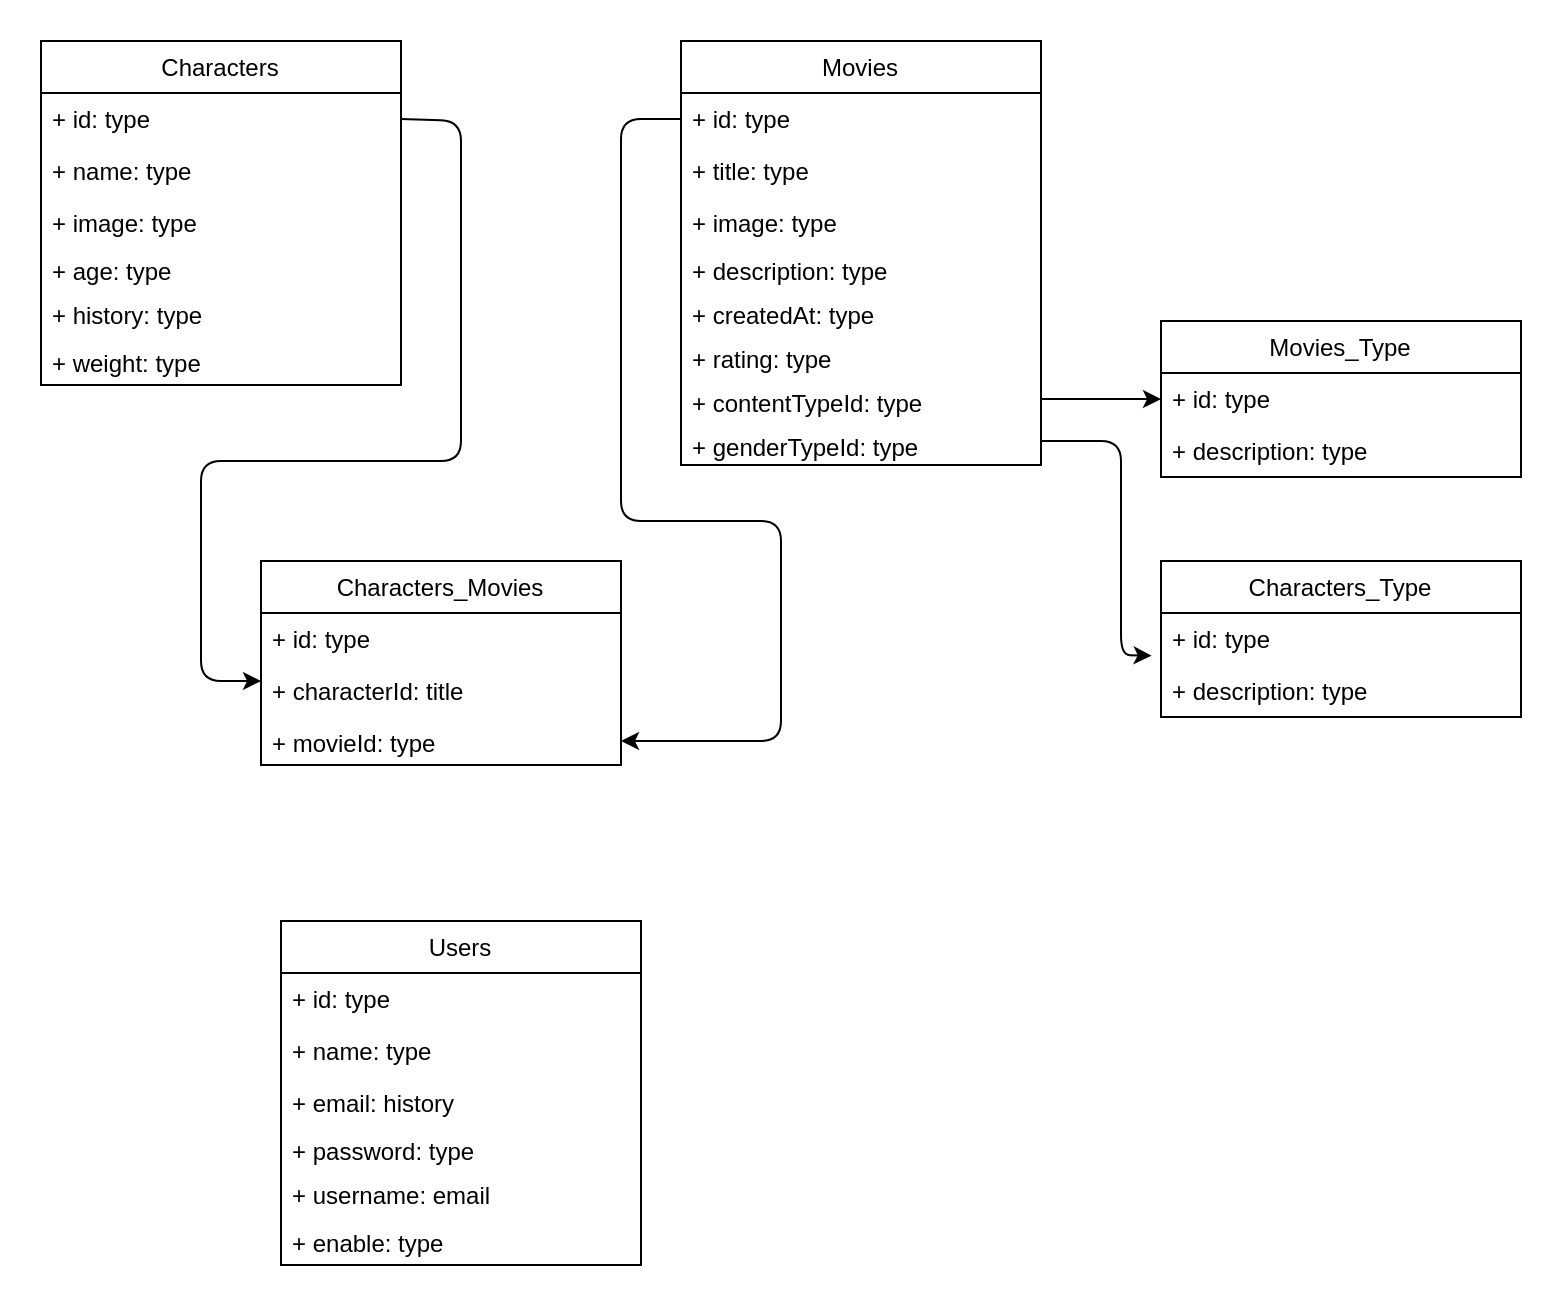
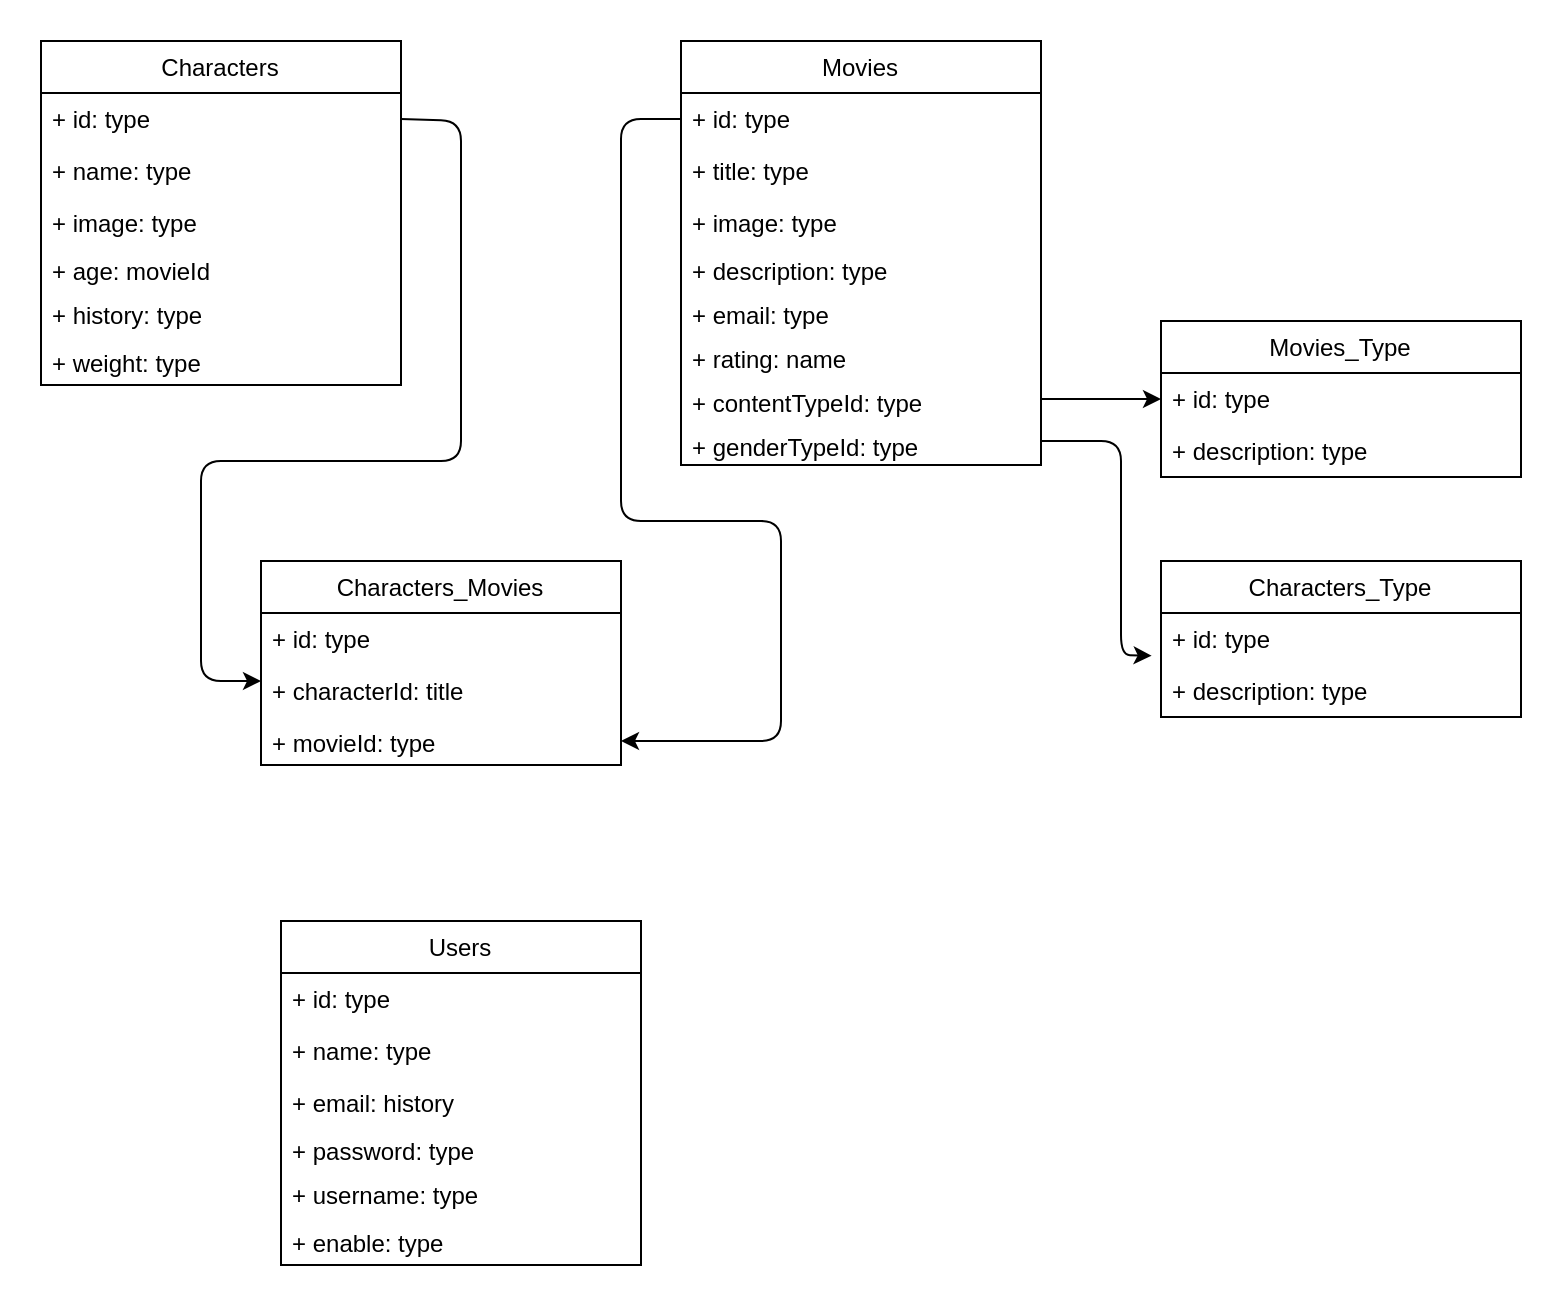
- <mxCell id="13" value="+ age: type" style="text;strokeColor=none;fillColor=none;align=left;verticalAlign=top;spacingLeft=4;spacingRight=4;overflow=hidden;rotatable=0;points=[[0,0.5],[1,0.5]];portConstraint=eastwest;" parent="9" vertex="1"><mxGeometry y="102" width="180" height="22" as="geometry" /></mxCell>
+ <mxCell id="13" value="+ age: movieId" style="text;strokeColor=none;fillColor=none;align=left;verticalAlign=top;spacingLeft=4;spacingRight=4;overflow=hidden;rotatable=0;points=[[0,0.5],[1,0.5]];portConstraint=eastwest;" parent="9" vertex="1"><mxGeometry y="102" width="180" height="22" as="geometry" /></mxCell>
- <mxCell id="21" value="+ createdAt: type" style="text;strokeColor=none;fillColor=none;align=left;verticalAlign=top;spacingLeft=4;spacingRight=4;overflow=hidden;rotatable=0;points=[[0,0.5],[1,0.5]];portConstraint=eastwest;" parent="16" vertex="1"><mxGeometry y="124" width="180" height="22" as="geometry" /></mxCell>
+ <mxCell id="21" value="+ email: type" style="text;strokeColor=none;fillColor=none;align=left;verticalAlign=top;spacingLeft=4;spacingRight=4;overflow=hidden;rotatable=0;points=[[0,0.5],[1,0.5]];portConstraint=eastwest;" parent="16" vertex="1"><mxGeometry y="124" width="180" height="22" as="geometry" /></mxCell>
- <mxCell id="22" value="+ rating: type" style="text;strokeColor=none;fillColor=none;align=left;verticalAlign=top;spacingLeft=4;spacingRight=4;overflow=hidden;rotatable=0;points=[[0,0.5],[1,0.5]];portConstraint=eastwest;" parent="16" vertex="1"><mxGeometry y="146" width="180" height="22" as="geometry" /></mxCell>
+ <mxCell id="22" value="+ rating: name" style="text;strokeColor=none;fillColor=none;align=left;verticalAlign=top;spacingLeft=4;spacingRight=4;overflow=hidden;rotatable=0;points=[[0,0.5],[1,0.5]];portConstraint=eastwest;" parent="16" vertex="1"><mxGeometry y="146" width="180" height="22" as="geometry" /></mxCell>
- <mxCell id="7" value="+ username: email&#10;&#10;" style="text;strokeColor=none;fillColor=none;align=left;verticalAlign=top;spacingLeft=4;spacingRight=4;overflow=hidden;rotatable=0;points=[[0,0.5],[1,0.5]];portConstraint=eastwest;" parent="2" vertex="1"><mxGeometry y="124" width="180" height="24" as="geometry" /></mxCell>
+ <mxCell id="7" value="+ username: type&#10;&#10;" style="text;strokeColor=none;fillColor=none;align=left;verticalAlign=top;spacingLeft=4;spacingRight=4;overflow=hidden;rotatable=0;points=[[0,0.5],[1,0.5]];portConstraint=eastwest;" parent="2" vertex="1"><mxGeometry y="124" width="180" height="24" as="geometry" /></mxCell>
